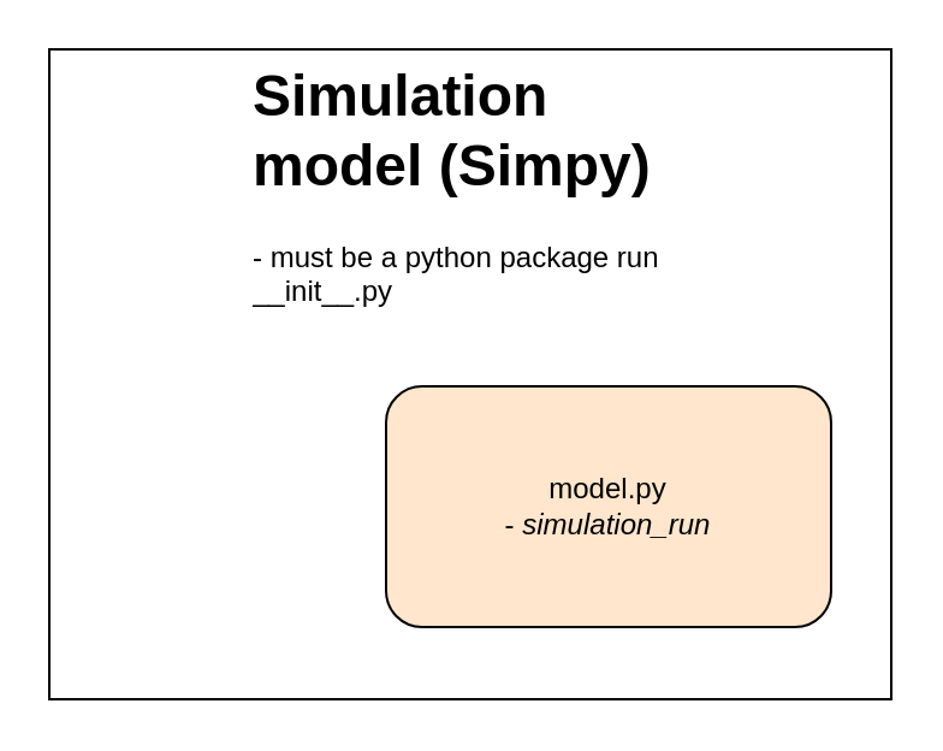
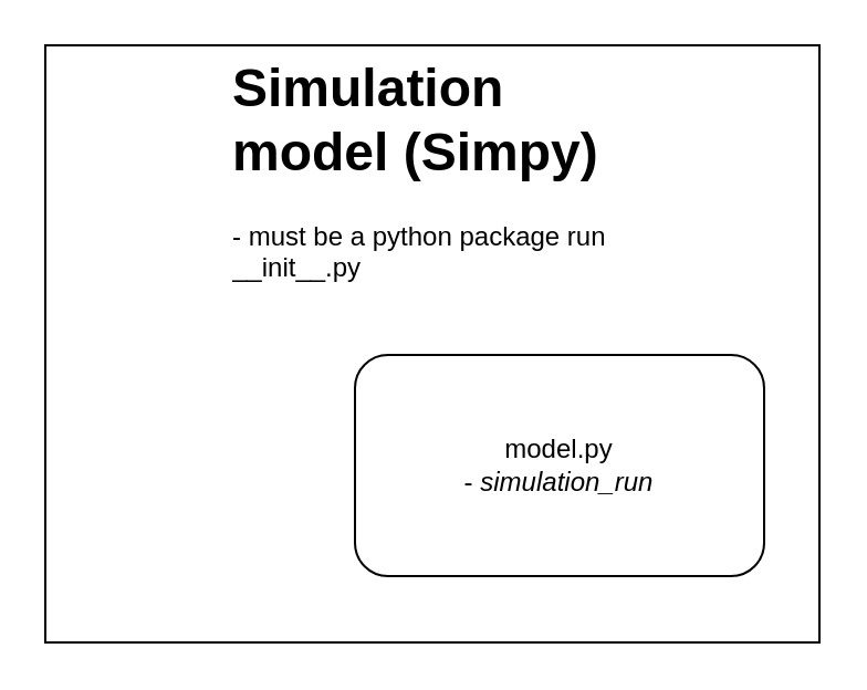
- <mxCell id="5" value="model.py&lt;br&gt;- &lt;i&gt;simulation_run&lt;/i&gt;" style="rounded=1;whiteSpace=wrap;html=1;fillColor=#ffe6cc;" vertex="1" parent="1"><mxGeometry x="160" y="160" width="185" height="100" as="geometry" /></mxCell>
+ <mxCell id="5" value="model.py&lt;br&gt;- &lt;i&gt;simulation_run&lt;/i&gt;" style="rounded=1;whiteSpace=wrap;html=1;" vertex="1" parent="1"><mxGeometry x="160" y="160" width="185" height="100" as="geometry" /></mxCell>
